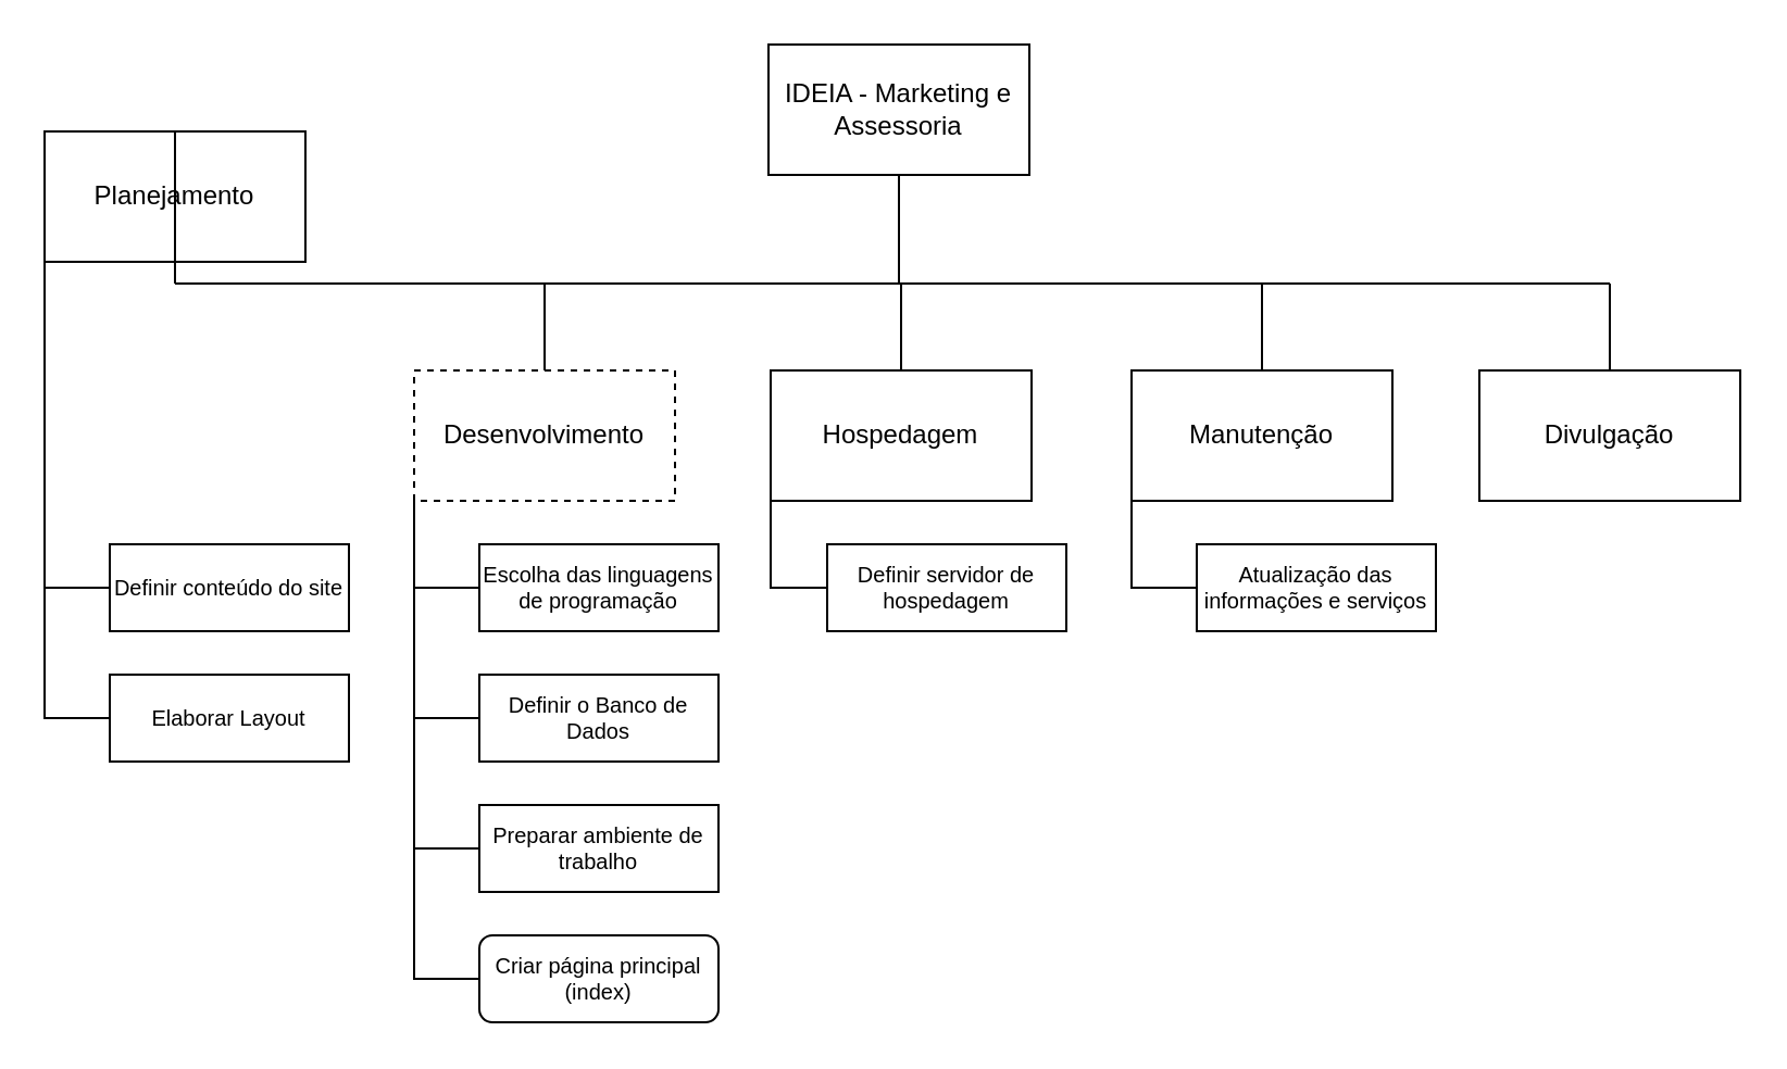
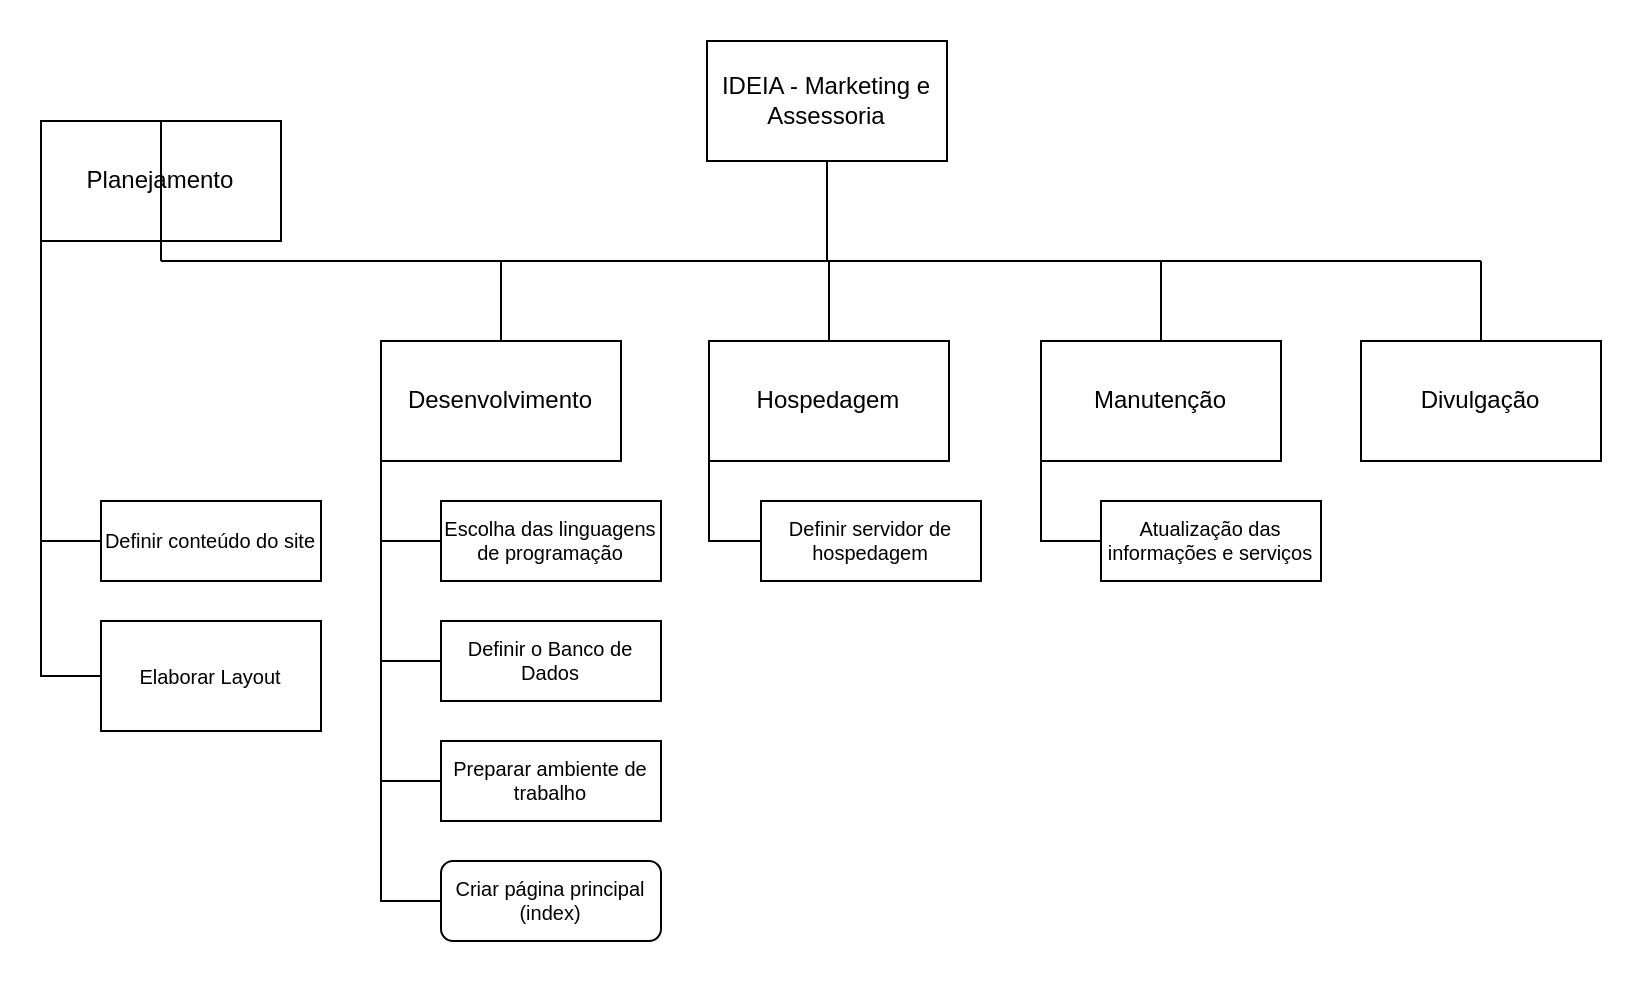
- <mxCell id="10" value="Desenvolvimento" style="rounded=0;whiteSpace=wrap;html=1;dashed=1;" vertex="1" parent="1"><mxGeometry x="190" y="170" width="120" height="60" as="geometry" /></mxCell>
+ <mxCell id="10" value="Desenvolvimento" style="rounded=0;whiteSpace=wrap;html=1;" vertex="1" parent="1"><mxGeometry x="190" y="170" width="120" height="60" as="geometry" /></mxCell>
- <mxCell id="29" value="Elaborar Layout" style="rounded=0;whiteSpace=wrap;html=1;fontSize=10;" vertex="1" parent="1"><mxGeometry x="50" y="310" width="110" height="40" as="geometry" /></mxCell>
+ <mxCell id="29" value="Elaborar Layout" style="rounded=0;whiteSpace=wrap;html=1;fontSize=10;" vertex="1" parent="1"><mxGeometry x="50" y="310" width="110" height="55" as="geometry" /></mxCell>
